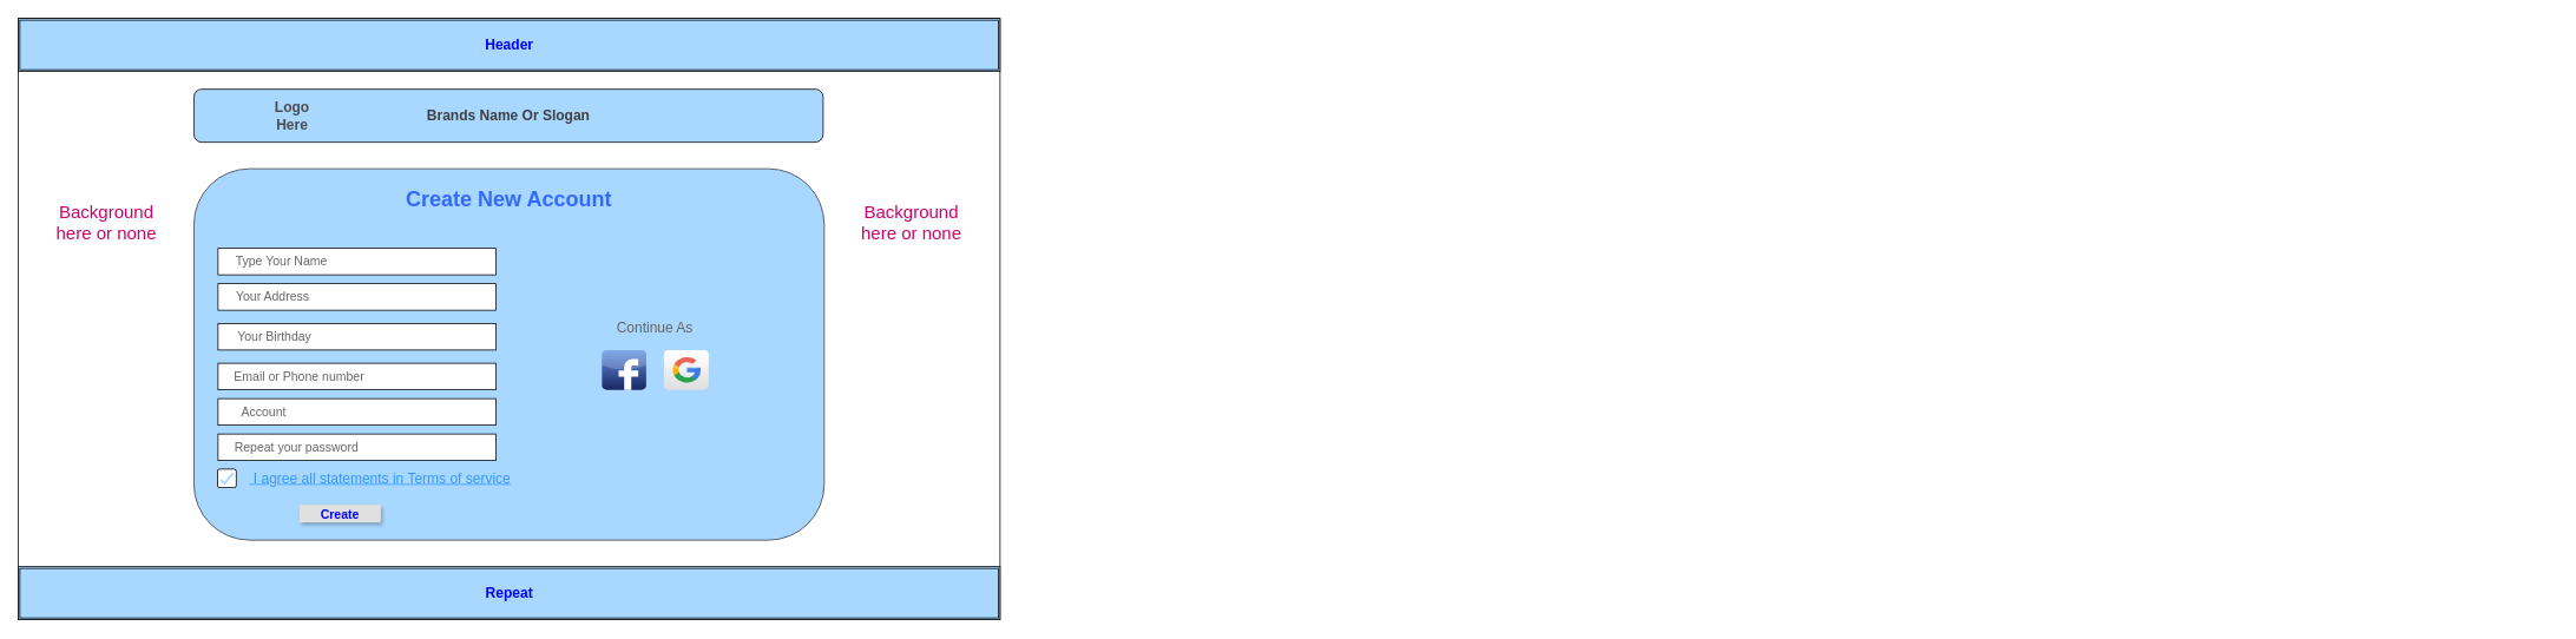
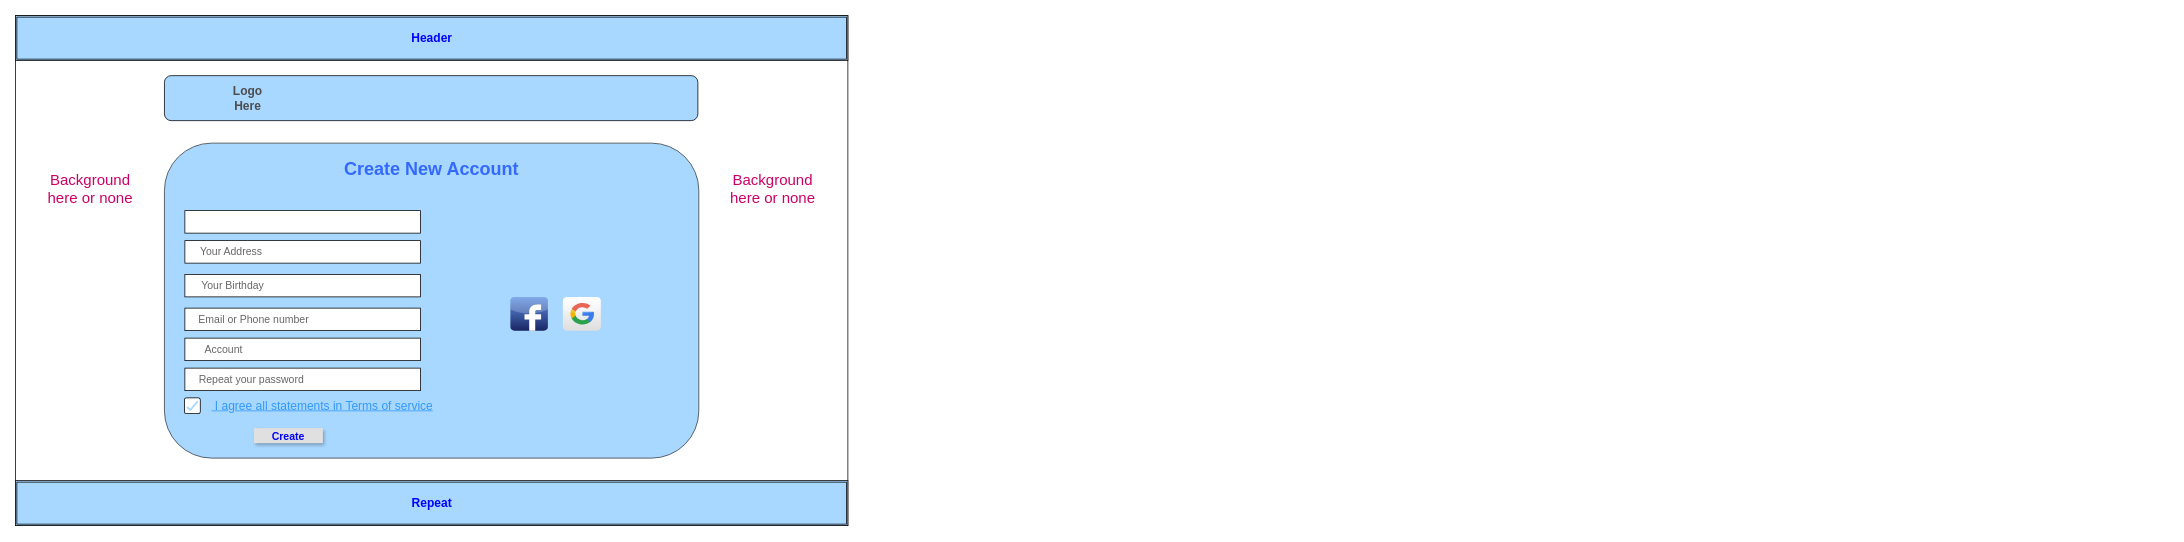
- <mxCell id="21" value="Brands Name Or Slogan" style="text;strokeColor=none;fillColor=none;html=1;fontSize=16;fontStyle=1;verticalAlign=middle;align=center;fontFamily=Helvetica;fontColor=#404040;" parent="11" vertex="1"><mxGeometry x="189.38" y="10" width="332.5" height="40" as="geometry" /></mxCell>
- <mxCell id="29" value="Type Your Name" style="text;html=1;strokeColor=none;fillColor=none;align=center;verticalAlign=middle;whiteSpace=wrap;rounded=0;fontSize=14;fontFamily=Helvetica;fontColor=#666666;" parent="11" vertex="1"><mxGeometry x="27.25" y="180" width="144" height="30" as="geometry" /></mxCell>
- <mxCell id="17" value="&lt;font&gt;Continue As&lt;/font&gt;" style="text;html=1;strokeColor=none;fillColor=none;align=center;verticalAlign=middle;whiteSpace=wrap;rounded=0;fontSize=16;fontFamily=Helvetica;fontColor=#666666;" parent="11" vertex="1"><mxGeometry x="421.25" y="262.5" width="200" height="15" as="geometry" /></mxCell>
